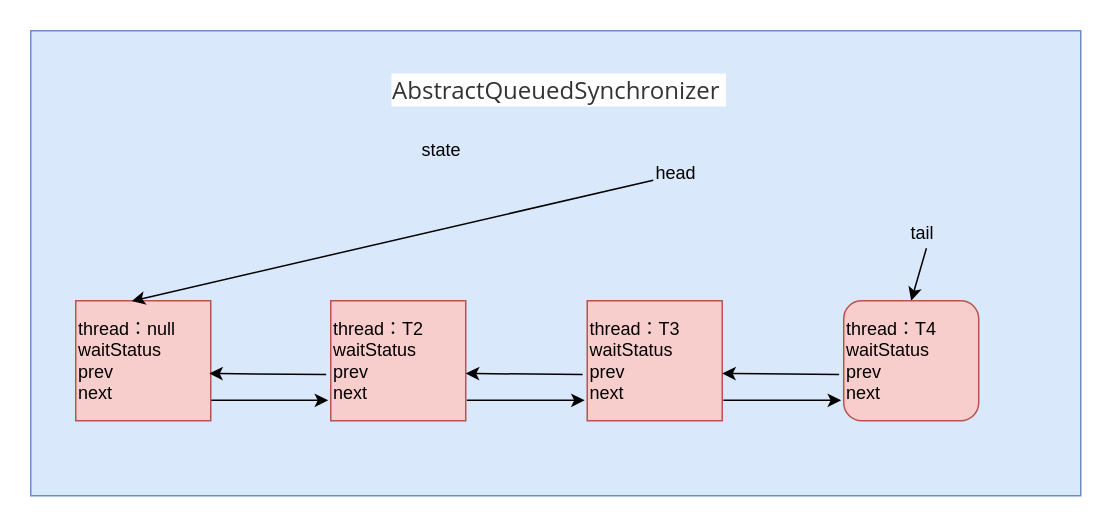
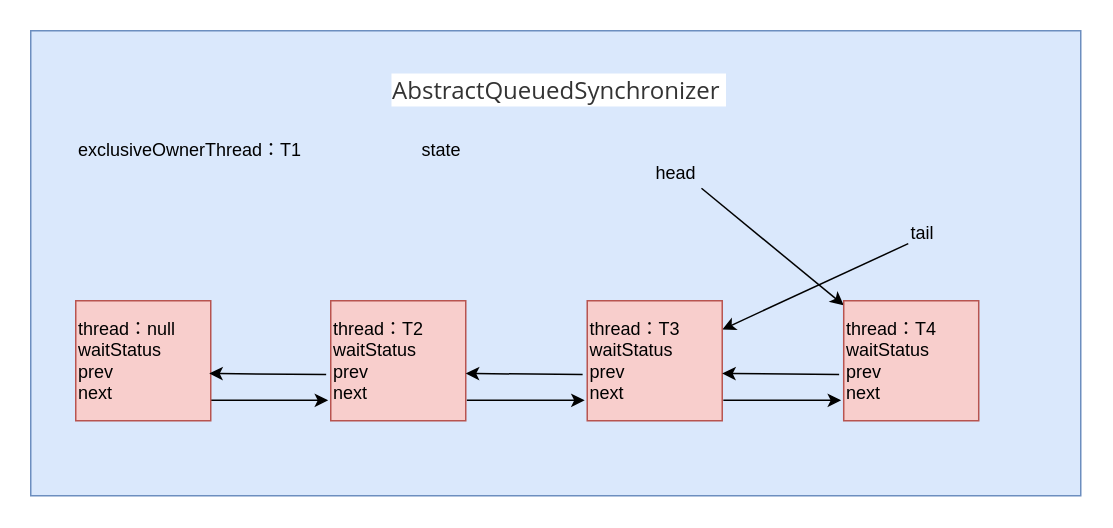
+ <mxCell id="4" value="exclusiveOwnerThread：T1" style="text;html=1;align=left;verticalAlign=middle;resizable=0;points=[];autosize=1;" parent="1" vertex="1"><mxGeometry x="50" y="90" width="160" height="20" as="geometry" /></mxCell>
- <mxCell id="8" style="edgeStyle=none;rounded=0;orthogonalLoop=1;jettySize=auto;html=1;entryX=0.414;entryY=0.003;entryDx=0;entryDy=0;entryPerimeter=0;" parent="1" source="9" target="6" edge="1"><mxGeometry relative="1" as="geometry" /></mxCell>
+ <mxCell id="8" style="edgeStyle=none;rounded=0;orthogonalLoop=1;jettySize=auto;html=1;" parent="1" source="9" target="19" edge="1"><mxGeometry relative="1" as="geometry" /></mxCell>
- <mxCell id="10" style="edgeStyle=none;rounded=0;orthogonalLoop=1;jettySize=auto;html=1;entryX=0.5;entryY=0;entryDx=0;entryDy=0;" parent="1" source="11" target="19" edge="1"><mxGeometry relative="1" as="geometry"><mxPoint x="605" y="360" as="targetPoint" /></mxGeometry></mxCell>
+ <mxCell id="10" style="edgeStyle=none;rounded=0;orthogonalLoop=1;jettySize=auto;html=1;" parent="1" source="11" target="16" edge="1"><mxGeometry relative="1" as="geometry"><mxPoint x="605" y="360" as="targetPoint" /></mxGeometry></mxCell>
- <mxCell id="19" value="thread：T4&lt;br&gt;waitStatus&lt;br&gt;prev&lt;br&gt;next" style="whiteSpace=wrap;html=1;fillColor=#f8cecc;strokeColor=#b85450;align=left;rounded=1;" parent="1" vertex="1"><mxGeometry x="561.98" y="200" width="90" height="80" as="geometry" /></mxCell>
+ <mxCell id="19" value="thread：T4&lt;br&gt;waitStatus&lt;br&gt;prev&lt;br&gt;next" style="rounded=0;whiteSpace=wrap;html=1;fillColor=#f8cecc;strokeColor=#b85450;align=left;" parent="1" vertex="1"><mxGeometry x="561.98" y="200" width="90" height="80" as="geometry" /></mxCell>
